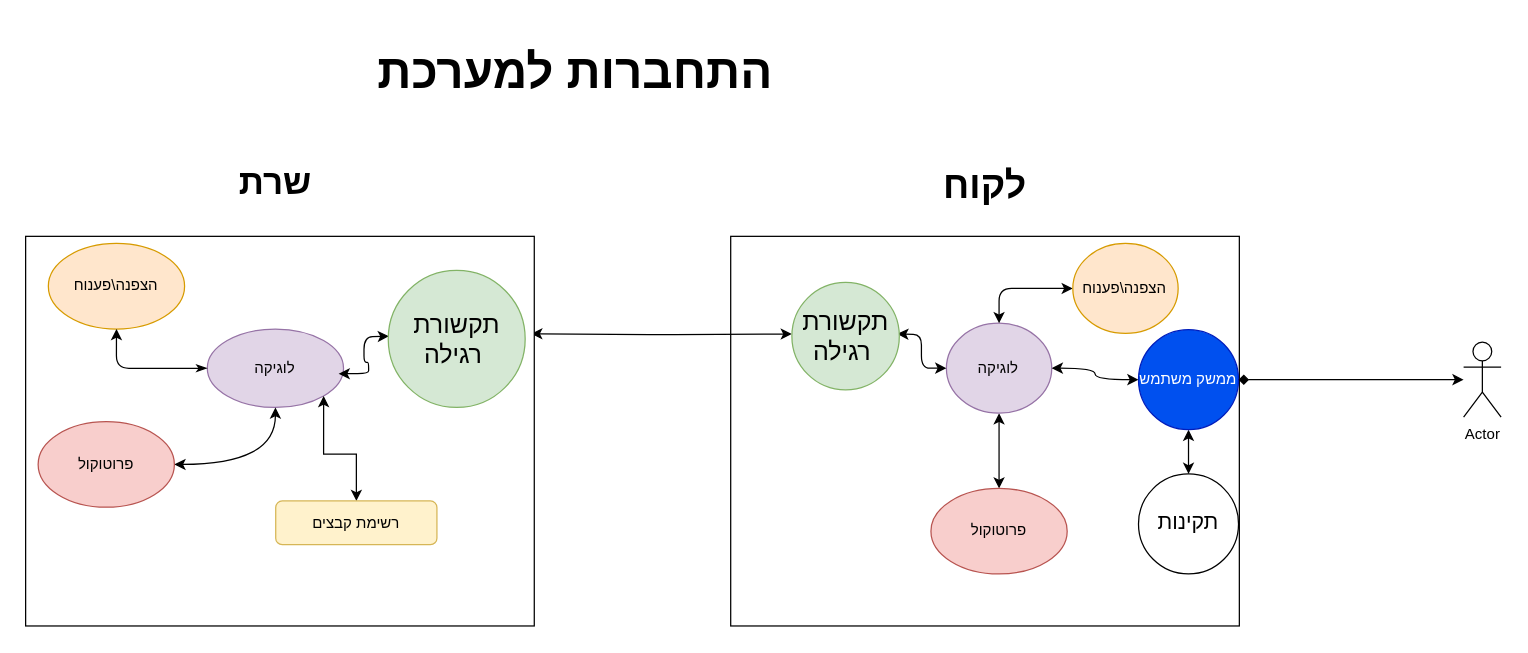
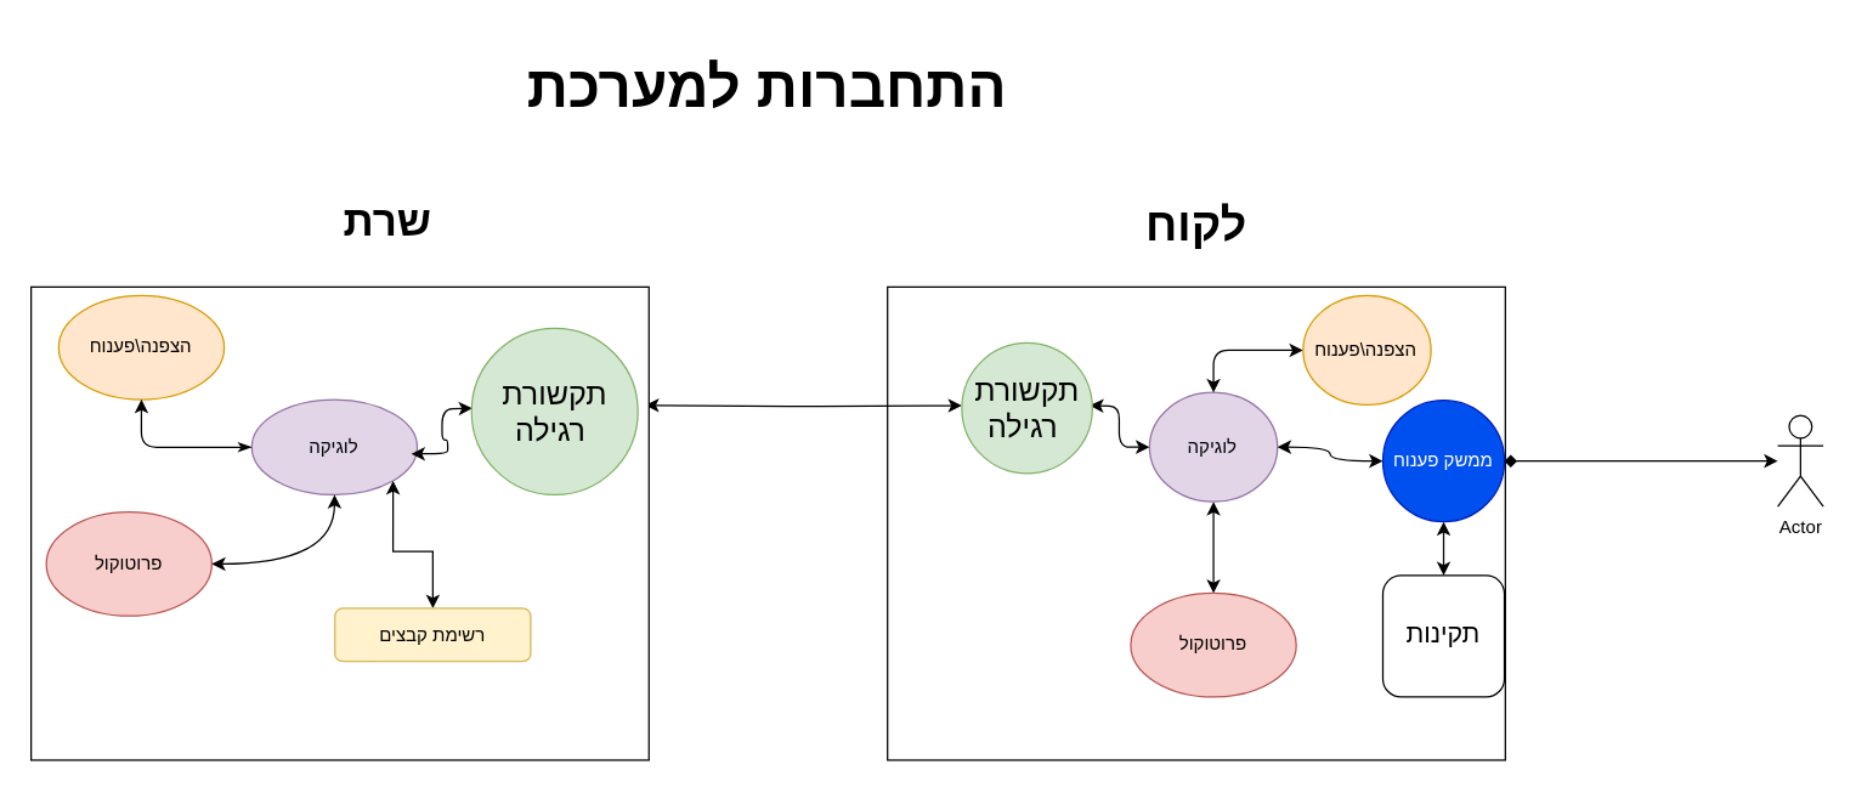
- <mxCell id="3" value="&lt;h1 style=&quot;font-size: 38px;&quot;&gt;התחברות למערכת&amp;nbsp;&lt;/h1&gt;" style="text;html=1;strokeColor=none;fillColor=none;spacing=5;spacingTop=-20;whiteSpace=wrap;overflow=hidden;rounded=0;fontSize=38;align=center;" parent="1" vertex="1"><mxGeometry x="105" y="20" width="720" height="60" as="geometry" /></mxCell>
+ <mxCell id="3" value="&lt;h1 style=&quot;font-size: 38px;&quot;&gt;התחברות למערכת&amp;nbsp;&lt;/h1&gt;" style="text;html=1;strokeColor=none;fillColor=none;spacing=5;spacingTop=-20;whiteSpace=wrap;overflow=hidden;rounded=0;fontSize=38;align=center;" parent="1" vertex="1"><mxGeometry x="150" y="20" width="720" height="60" as="geometry" /></mxCell>
- <mxCell id="17" value="&lt;h1 style=&quot;font-size: 28px;&quot;&gt;שרת&lt;/h1&gt;" style="text;html=1;strokeColor=none;fillColor=none;spacing=5;spacingTop=-20;whiteSpace=wrap;overflow=hidden;rounded=0;fontSize=28;align=center;container=0;" parent="1" vertex="1"><mxGeometry x="20" y="120" width="399.512" height="57.0" as="geometry" /></mxCell>
+ <mxCell id="17" value="&lt;h1 style=&quot;font-size: 28px;&quot;&gt;שרת&lt;/h1&gt;" style="text;html=1;strokeColor=none;fillColor=none;spacing=5;spacingTop=-20;whiteSpace=wrap;overflow=hidden;rounded=0;fontSize=28;align=center;container=0;" parent="1" vertex="1"><mxGeometry x="55" y="120" width="399.512" height="57.0" as="geometry" /></mxCell>
- <mxCell id="13" value="ממשק משתמש" style="ellipse;whiteSpace=wrap;html=1;aspect=fixed;fillColor=#0050ef;fontColor=#ffffff;strokeColor=#001DBC;" parent="1" vertex="1"><mxGeometry x="910" y="263" width="80" height="80" as="geometry" /></mxCell>
+ <mxCell id="13" value="ממשק פענוח" style="ellipse;whiteSpace=wrap;html=1;aspect=fixed;fillColor=#0050ef;fontColor=#ffffff;strokeColor=#001DBC;" parent="1" vertex="1"><mxGeometry x="910" y="263" width="80" height="80" as="geometry" /></mxCell>
- <mxCell id="27" value="&lt;font style=&quot;font-size: 17px;&quot;&gt;תקינות&lt;/font&gt;" style="ellipse;whiteSpace=wrap;html=1;aspect=fixed;" vertex="1" parent="1"><mxGeometry x="910" y="378.4" width="80" height="80" as="geometry" /></mxCell>
+ <mxCell id="27" value="&lt;font style=&quot;font-size: 17px;&quot;&gt;תקינות&lt;/font&gt;" style="whiteSpace=wrap;html=1;aspect=fixed;rounded=1;" vertex="1" parent="1"><mxGeometry x="910" y="378.4" width="80" height="80" as="geometry" /></mxCell>
